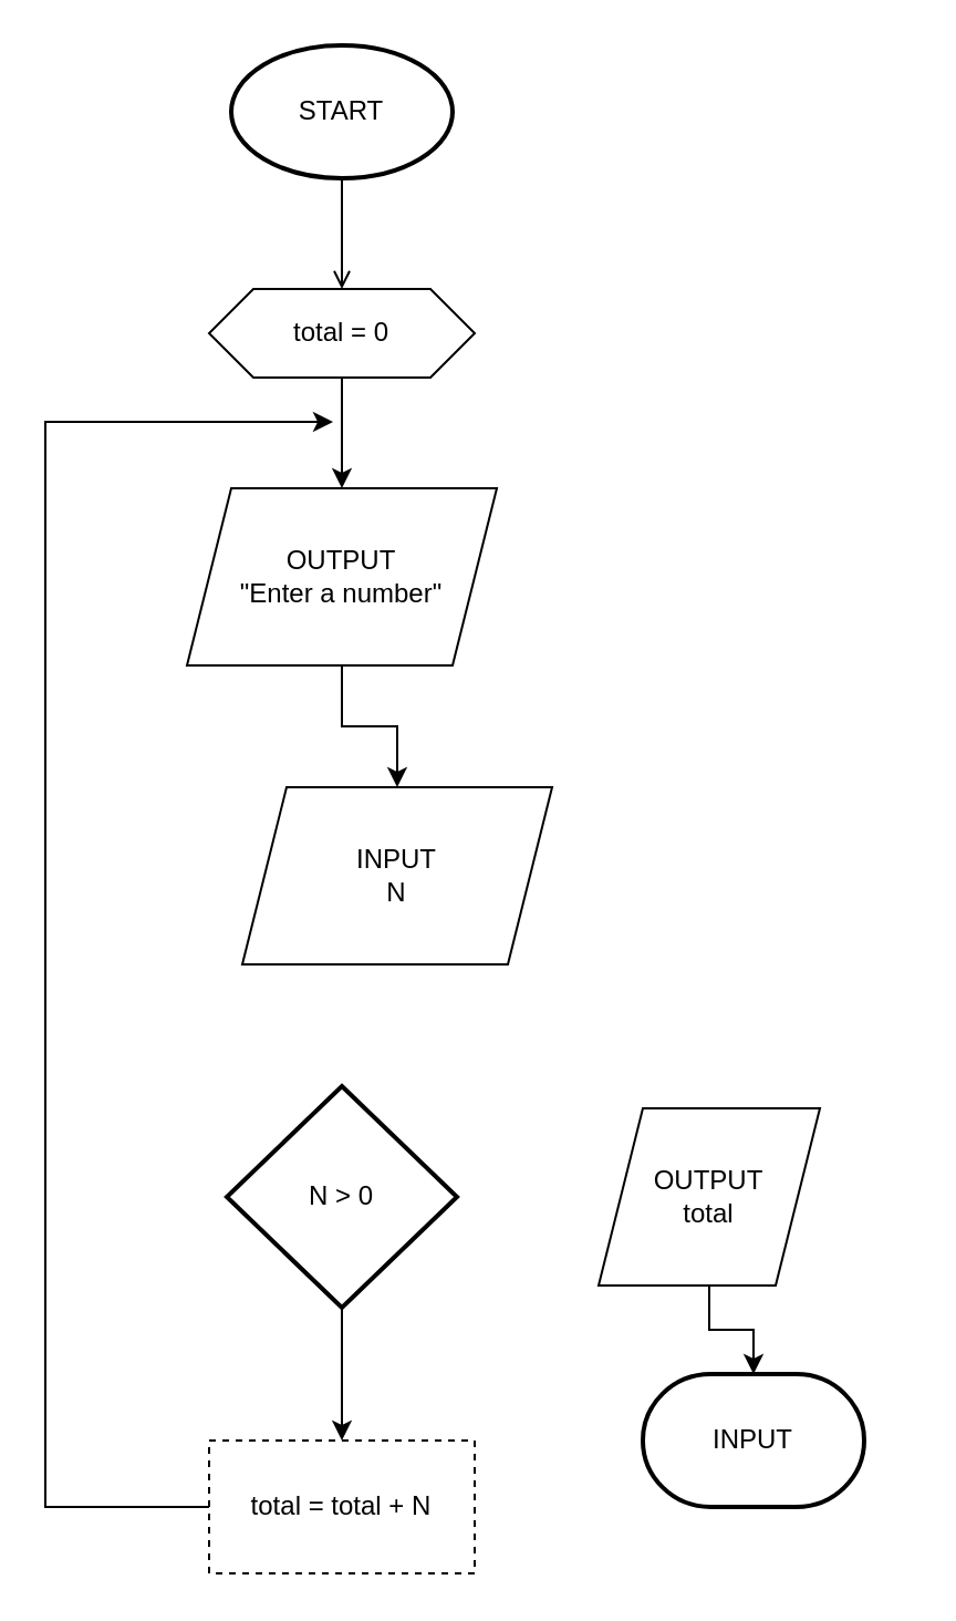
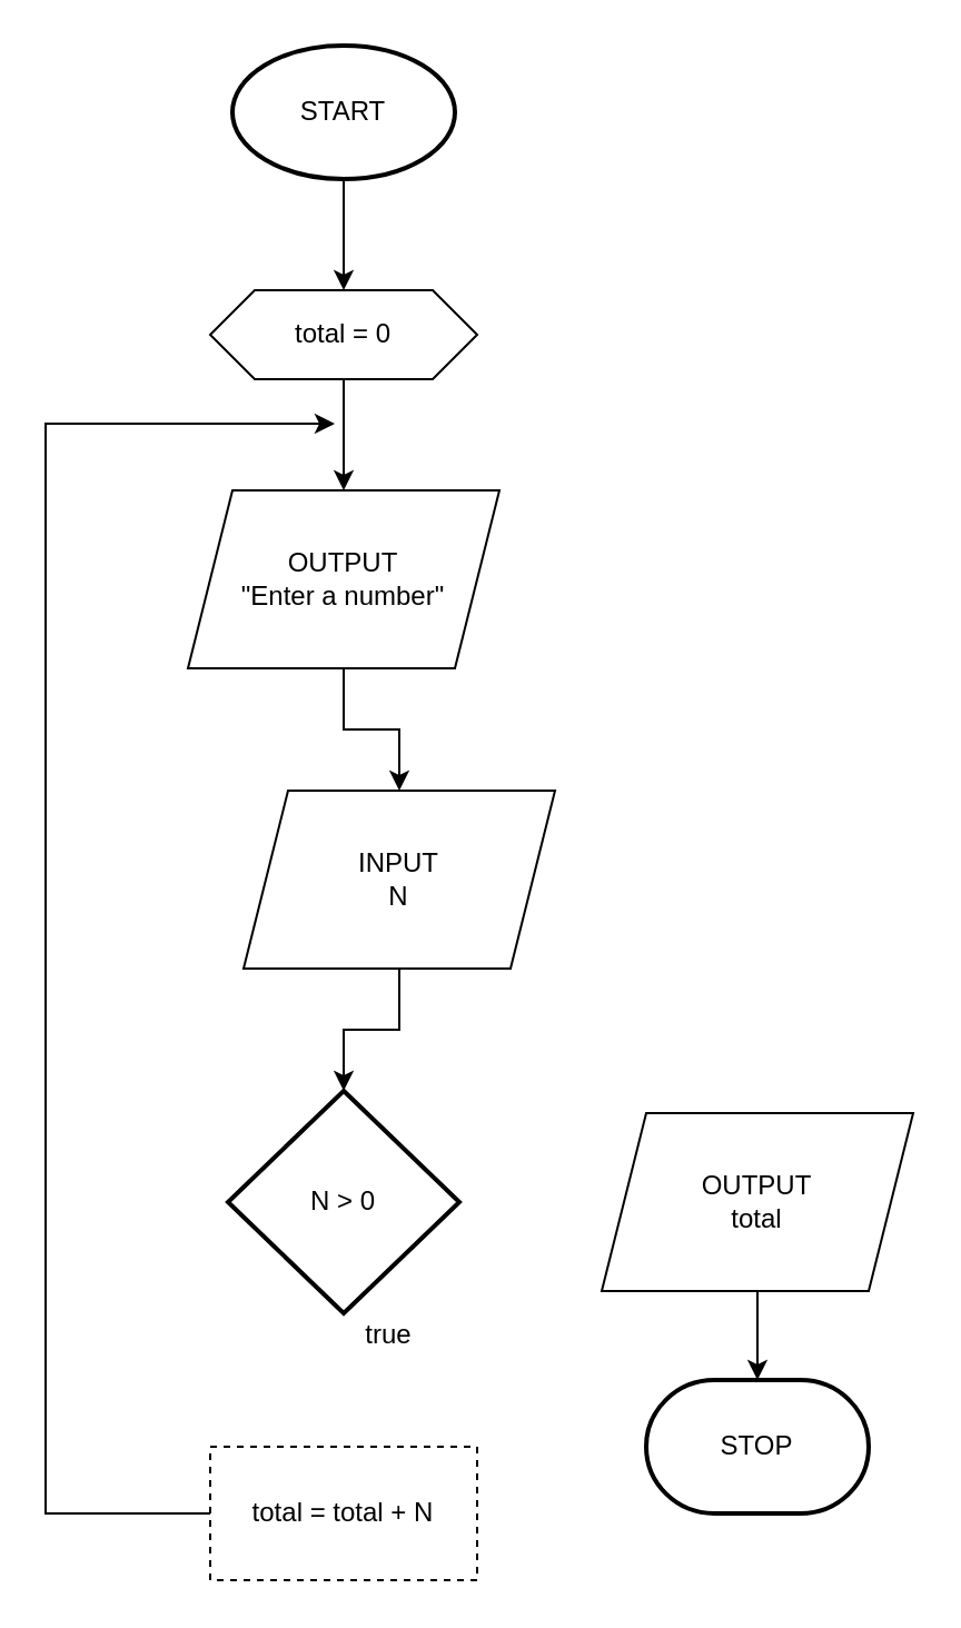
- <mxCell id="2" style="edgeStyle=orthogonalEdgeStyle;rounded=0;orthogonalLoop=1;jettySize=auto;html=1;entryX=0.5;entryY=0;entryDx=0;entryDy=0;endArrow=open;" edge="1" parent="1" source="3" target="5"><mxGeometry relative="1" as="geometry" /></mxCell>
+ <mxCell id="2" style="edgeStyle=orthogonalEdgeStyle;rounded=0;orthogonalLoop=1;jettySize=auto;html=1;entryX=0.5;entryY=0;entryDx=0;entryDy=0;" edge="1" parent="1" source="3" target="5"><mxGeometry relative="1" as="geometry" /></mxCell>
+ <mxCell id="8" style="edgeStyle=orthogonalEdgeStyle;rounded=0;orthogonalLoop=1;jettySize=auto;html=1;entryX=0.5;entryY=0;entryDx=0;entryDy=0;entryPerimeter=0;" edge="1" parent="1" source="9" target="11"><mxGeometry relative="1" as="geometry" /></mxCell>
- <mxCell id="13" value="OUTPUT&lt;br&gt;total" style="shape=parallelogram;perimeter=parallelogramPerimeter;whiteSpace=wrap;html=1;fixedSize=1;" vertex="1" parent="1"><mxGeometry x="270" y="500" width="100" height="80" as="geometry" /></mxCell>
+ <mxCell id="13" value="OUTPUT&lt;br&gt;total" style="shape=parallelogram;perimeter=parallelogramPerimeter;whiteSpace=wrap;html=1;fixedSize=1;" vertex="1" parent="1"><mxGeometry x="270" y="500" width="140" height="80" as="geometry" /></mxCell>
+ <mxCell id="17" value="true" style="text;html=1;align=center;verticalAlign=middle;resizable=0;points=[];autosize=1;strokeColor=none;fillColor=none;" vertex="1" parent="1"><mxGeometry x="154" y="590" width="40" height="20" as="geometry" /></mxCell>
- <mxCell id="10" style="edgeStyle=orthogonalEdgeStyle;rounded=0;orthogonalLoop=1;jettySize=auto;html=1;entryX=0.5;entryY=0;entryDx=0;entryDy=0;" edge="1" parent="1" source="11" target="16"><mxGeometry relative="1" as="geometry" /></mxCell>
- <mxCell id="14" value="INPUT" style="strokeWidth=2;html=1;shape=mxgraph.flowchart.terminator;whiteSpace=wrap;" vertex="1" parent="1"><mxGeometry x="290" y="620" width="100" height="60" as="geometry" /></mxCell>
+ <mxCell id="14" value="STOP" style="strokeWidth=2;html=1;shape=mxgraph.flowchart.terminator;whiteSpace=wrap;" vertex="1" parent="1"><mxGeometry x="290" y="620" width="100" height="60" as="geometry" /></mxCell>
